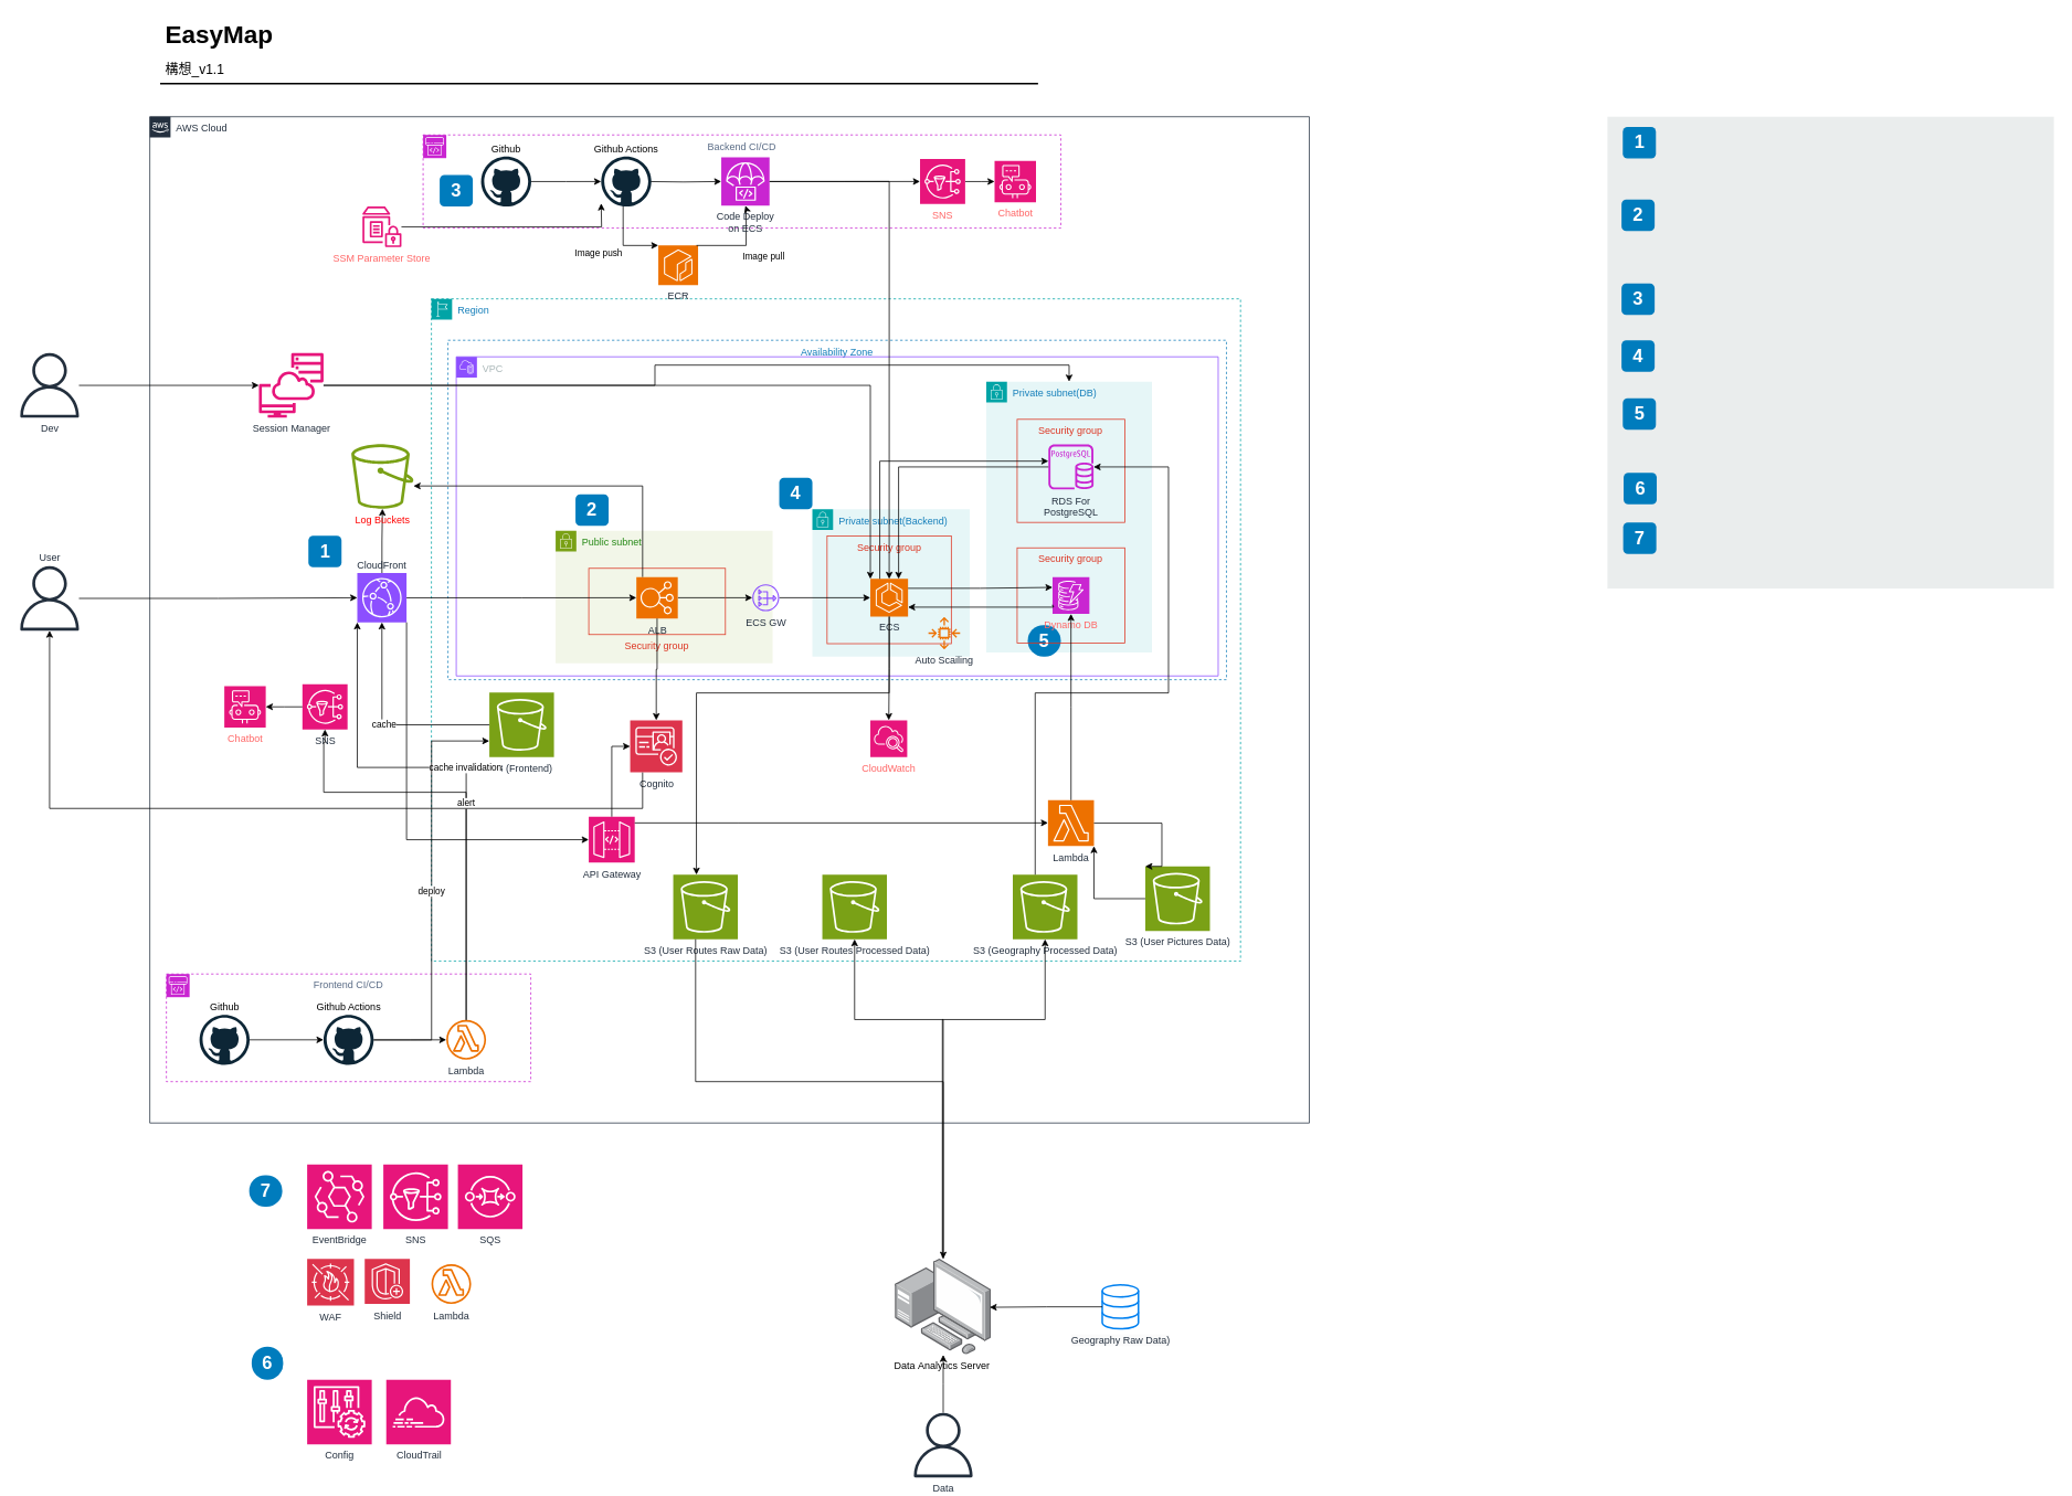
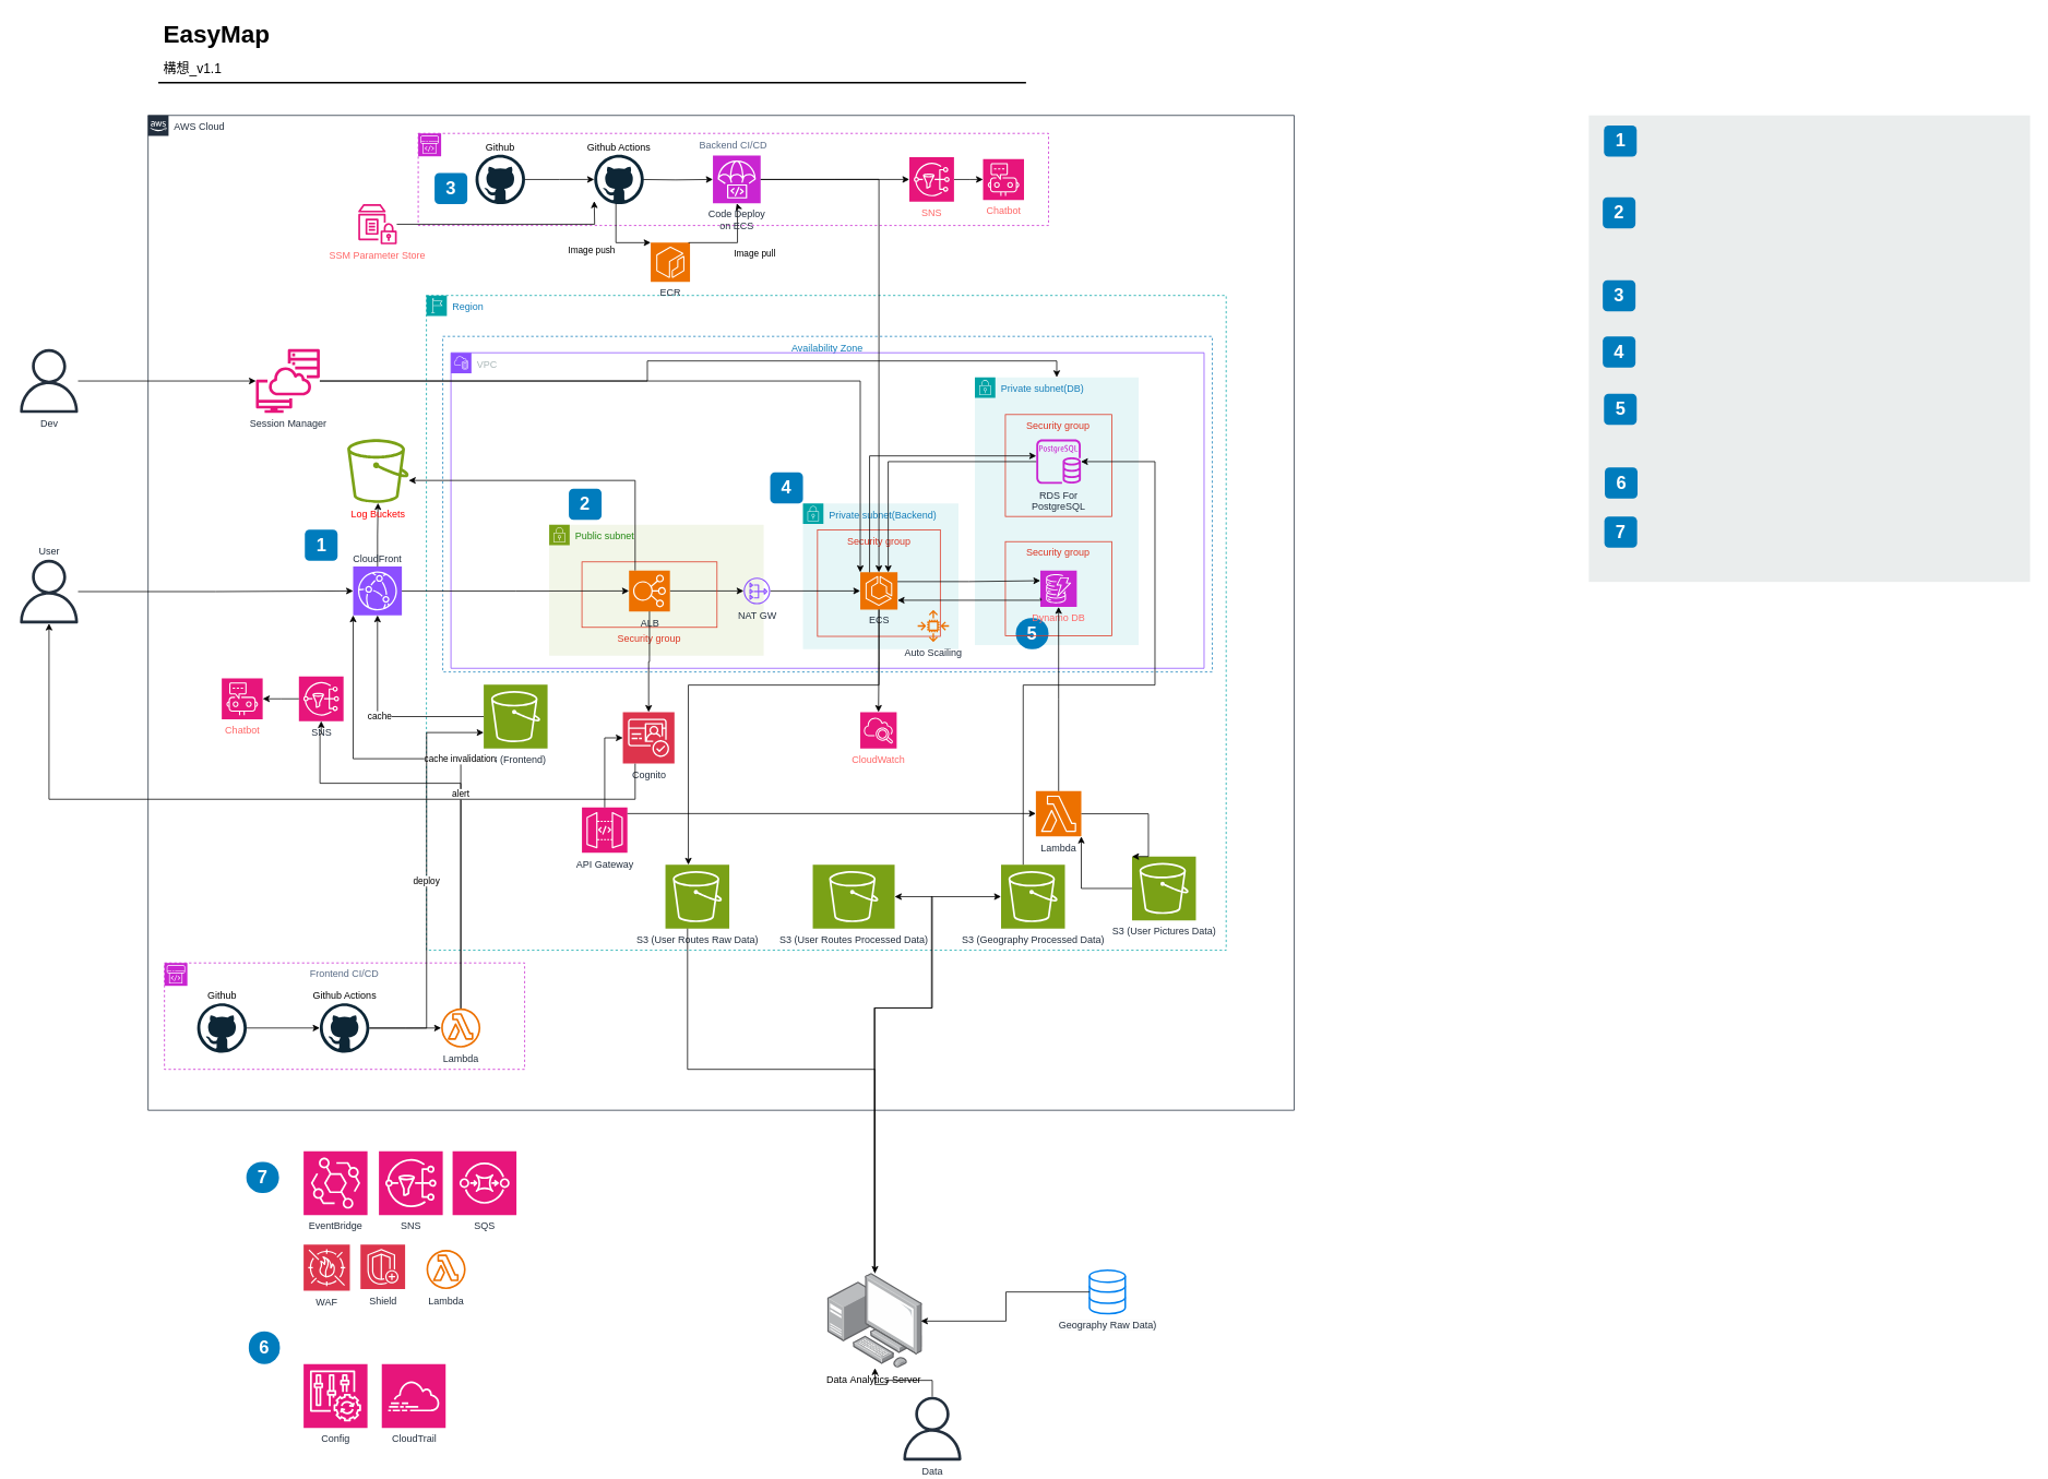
- <mxCell id="41" value="ECS GW" style="sketch=0;outlineConnect=0;fontColor=#232F3E;gradientColor=none;fillColor=#8C4FFF;strokeColor=none;dashed=0;verticalLabelPosition=bottom;verticalAlign=top;align=center;html=1;fontSize=12;fontStyle=0;aspect=fixed;pointerEvents=1;shape=mxgraph.aws4.nat_gateway;" parent="21" vertex="1"><mxGeometry x="387.5" y="344.75" width="32.5" height="32.5" as="geometry" /></mxCell>
+ <mxCell id="41" value="NAT GW" style="sketch=0;outlineConnect=0;fontColor=#232F3E;gradientColor=none;fillColor=#8C4FFF;strokeColor=none;dashed=0;verticalLabelPosition=bottom;verticalAlign=top;align=center;html=1;fontSize=12;fontStyle=0;aspect=fixed;pointerEvents=1;shape=mxgraph.aws4.nat_gateway;" parent="21" vertex="1"><mxGeometry x="387.5" y="344.75" width="32.5" height="32.5" as="geometry" /></mxCell>
- <mxCell id="95" style="edgeStyle=orthogonalEdgeStyle;rounded=0;orthogonalLoop=1;jettySize=auto;html=1;entryX=0;entryY=0.5;entryDx=0;entryDy=0;entryPerimeter=0;" edge="1" parent="20" source="70" target="50"><mxGeometry relative="1" as="geometry"><Array as="points"><mxPoint x="310" y="873" /></Array></mxGeometry></mxCell>
- <mxCell id="54" value="S3 (User Routes Processed&amp;nbsp;Data&lt;span style=&quot;background-color: initial;&quot;&gt;)&lt;/span&gt;" style="sketch=0;points=[[0,0,0],[0.25,0,0],[0.5,0,0],[0.75,0,0],[1,0,0],[0,1,0],[0.25,1,0],[0.5,1,0],[0.75,1,0],[1,1,0],[0,0.25,0],[0,0.5,0],[0,0.75,0],[1,0.25,0],[1,0.5,0],[1,0.75,0]];outlineConnect=0;fontColor=#232F3E;fillColor=#7AA116;strokeColor=#ffffff;dashed=0;verticalLabelPosition=bottom;verticalAlign=top;align=center;html=1;fontSize=12;fontStyle=0;aspect=fixed;shape=mxgraph.aws4.resourceIcon;resIcon=mxgraph.aws4.s3;" parent="21" vertex="1"><mxGeometry x="472" y="695.5" width="78" height="78" as="geometry" /></mxCell>
+ <mxCell id="54" value="S3 (User Routes Processed&amp;nbsp;Data&lt;span style=&quot;background-color: initial;&quot;&gt;)&lt;/span&gt;" style="sketch=0;points=[[0,0,0],[0.25,0,0],[0.5,0,0],[0.75,0,0],[1,0,0],[0,1,0],[0.25,1,0],[0.5,1,0],[0.75,1,0],[1,1,0],[0,0.25,0],[0,0.5,0],[0,0.75,0],[1,0.25,0],[1,0.5,0],[1,0.75,0]];outlineConnect=0;fontColor=#232F3E;fillColor=#7AA116;strokeColor=#ffffff;dashed=0;verticalLabelPosition=bottom;verticalAlign=top;align=center;html=1;fontSize=12;fontStyle=0;aspect=fixed;shape=mxgraph.aws4.resourceIcon;resIcon=mxgraph.aws4.s3;" parent="21" vertex="1"><mxGeometry x="472" y="695.5" width="100" height="78" as="geometry" /></mxCell>
- <mxCell id="113" value="Data&amp;nbsp;Analytics Server&amp;nbsp;" style="image;points=[];aspect=fixed;html=1;align=center;shadow=0;dashed=0;image=img/lib/allied_telesis/computer_and_terminals/Personal_Computer_with_Server.svg;" parent="1" vertex="1"><mxGeometry x="1080" y="1520" width="116" height="116" as="geometry" /></mxCell>
+ <mxCell id="113" value="Data&amp;nbsp;Analytics Server&amp;nbsp;" style="image;points=[];aspect=fixed;html=1;align=center;shadow=0;dashed=0;image=img/lib/allied_telesis/computer_and_terminals/Personal_Computer_with_Server.svg;" parent="1" vertex="1"><mxGeometry x="1010" y="1555" width="116" height="116" as="geometry" /></mxCell>
